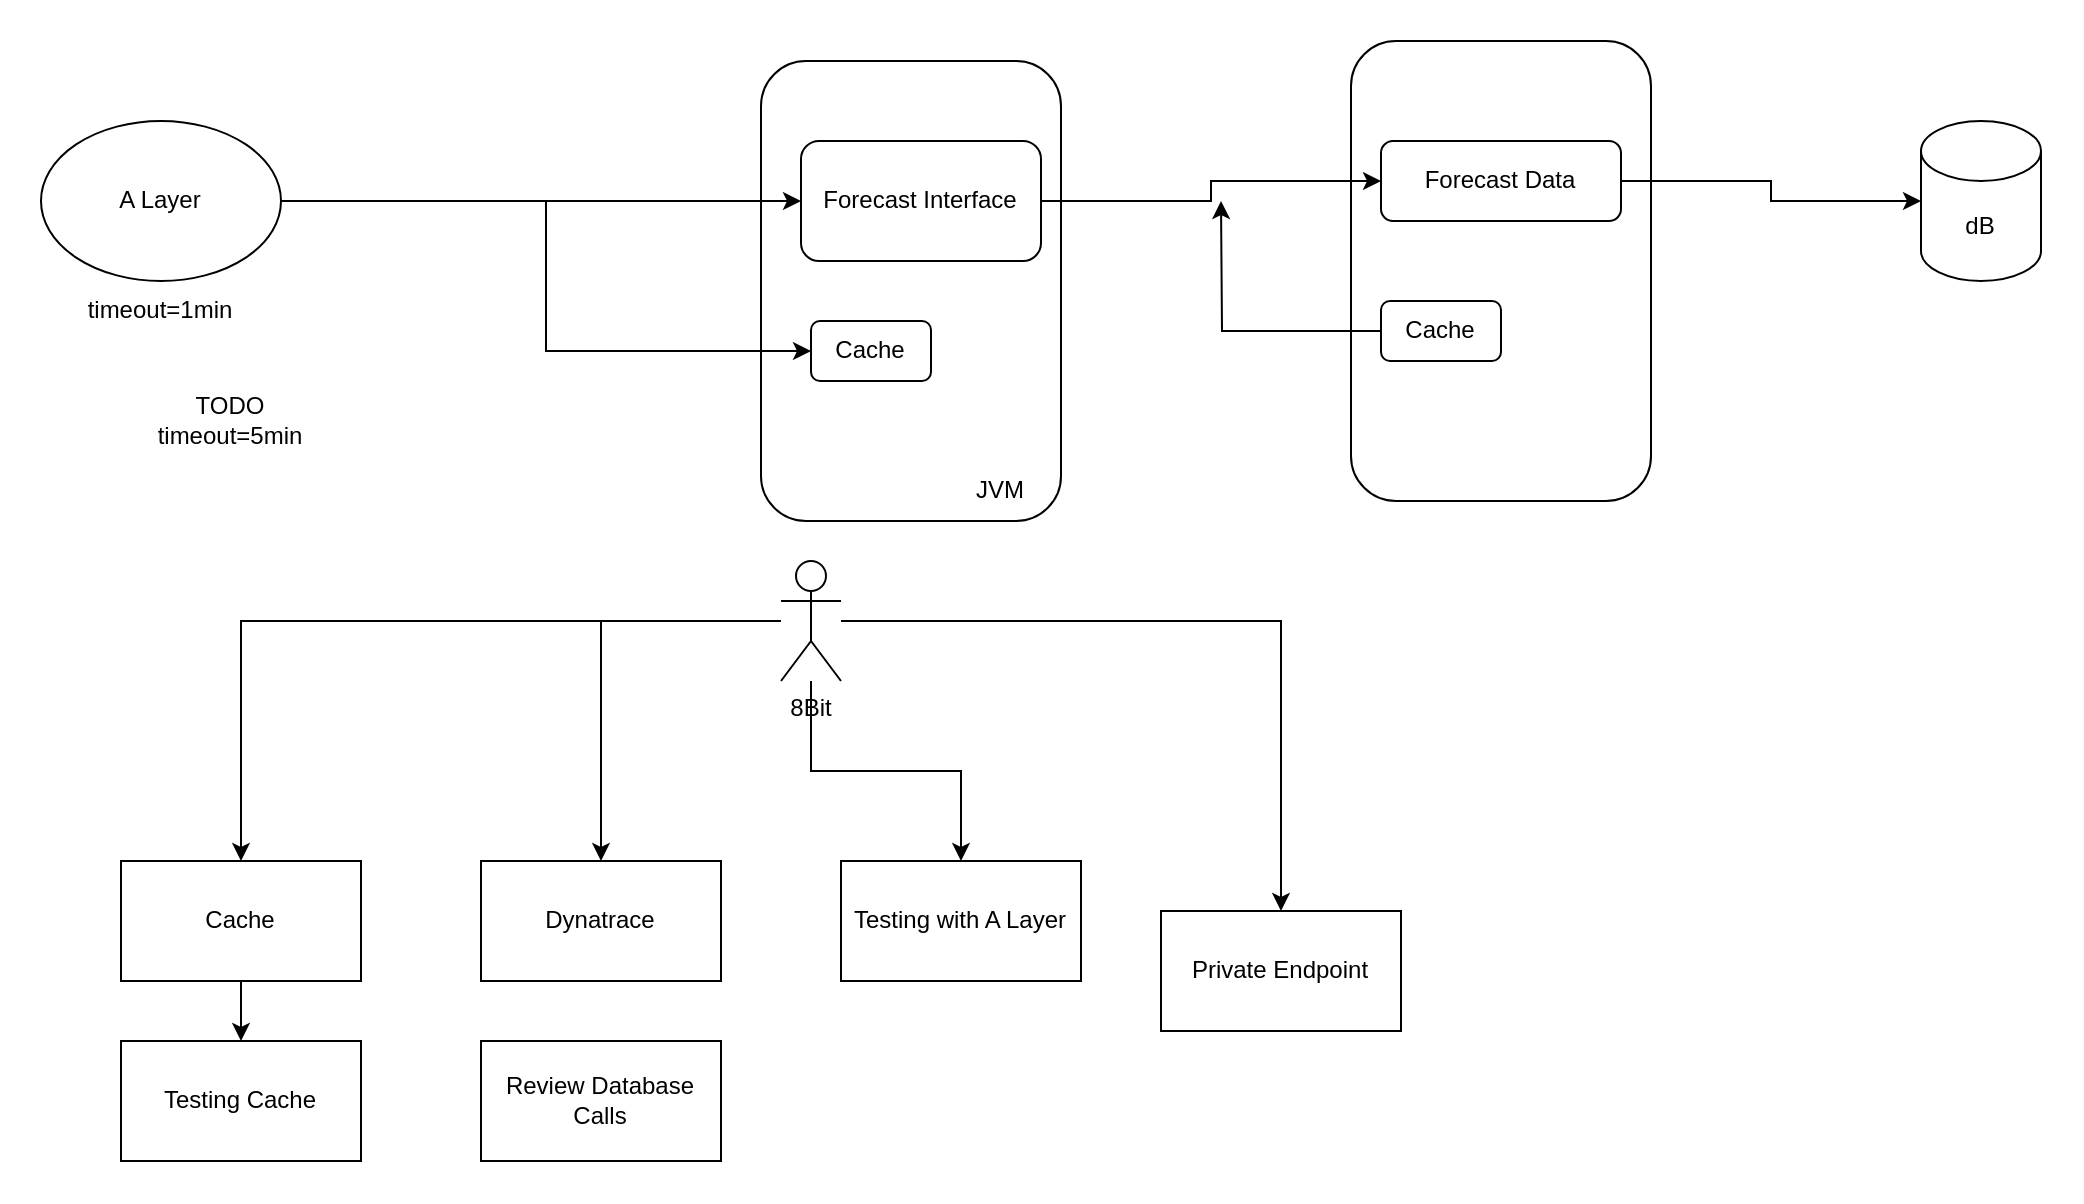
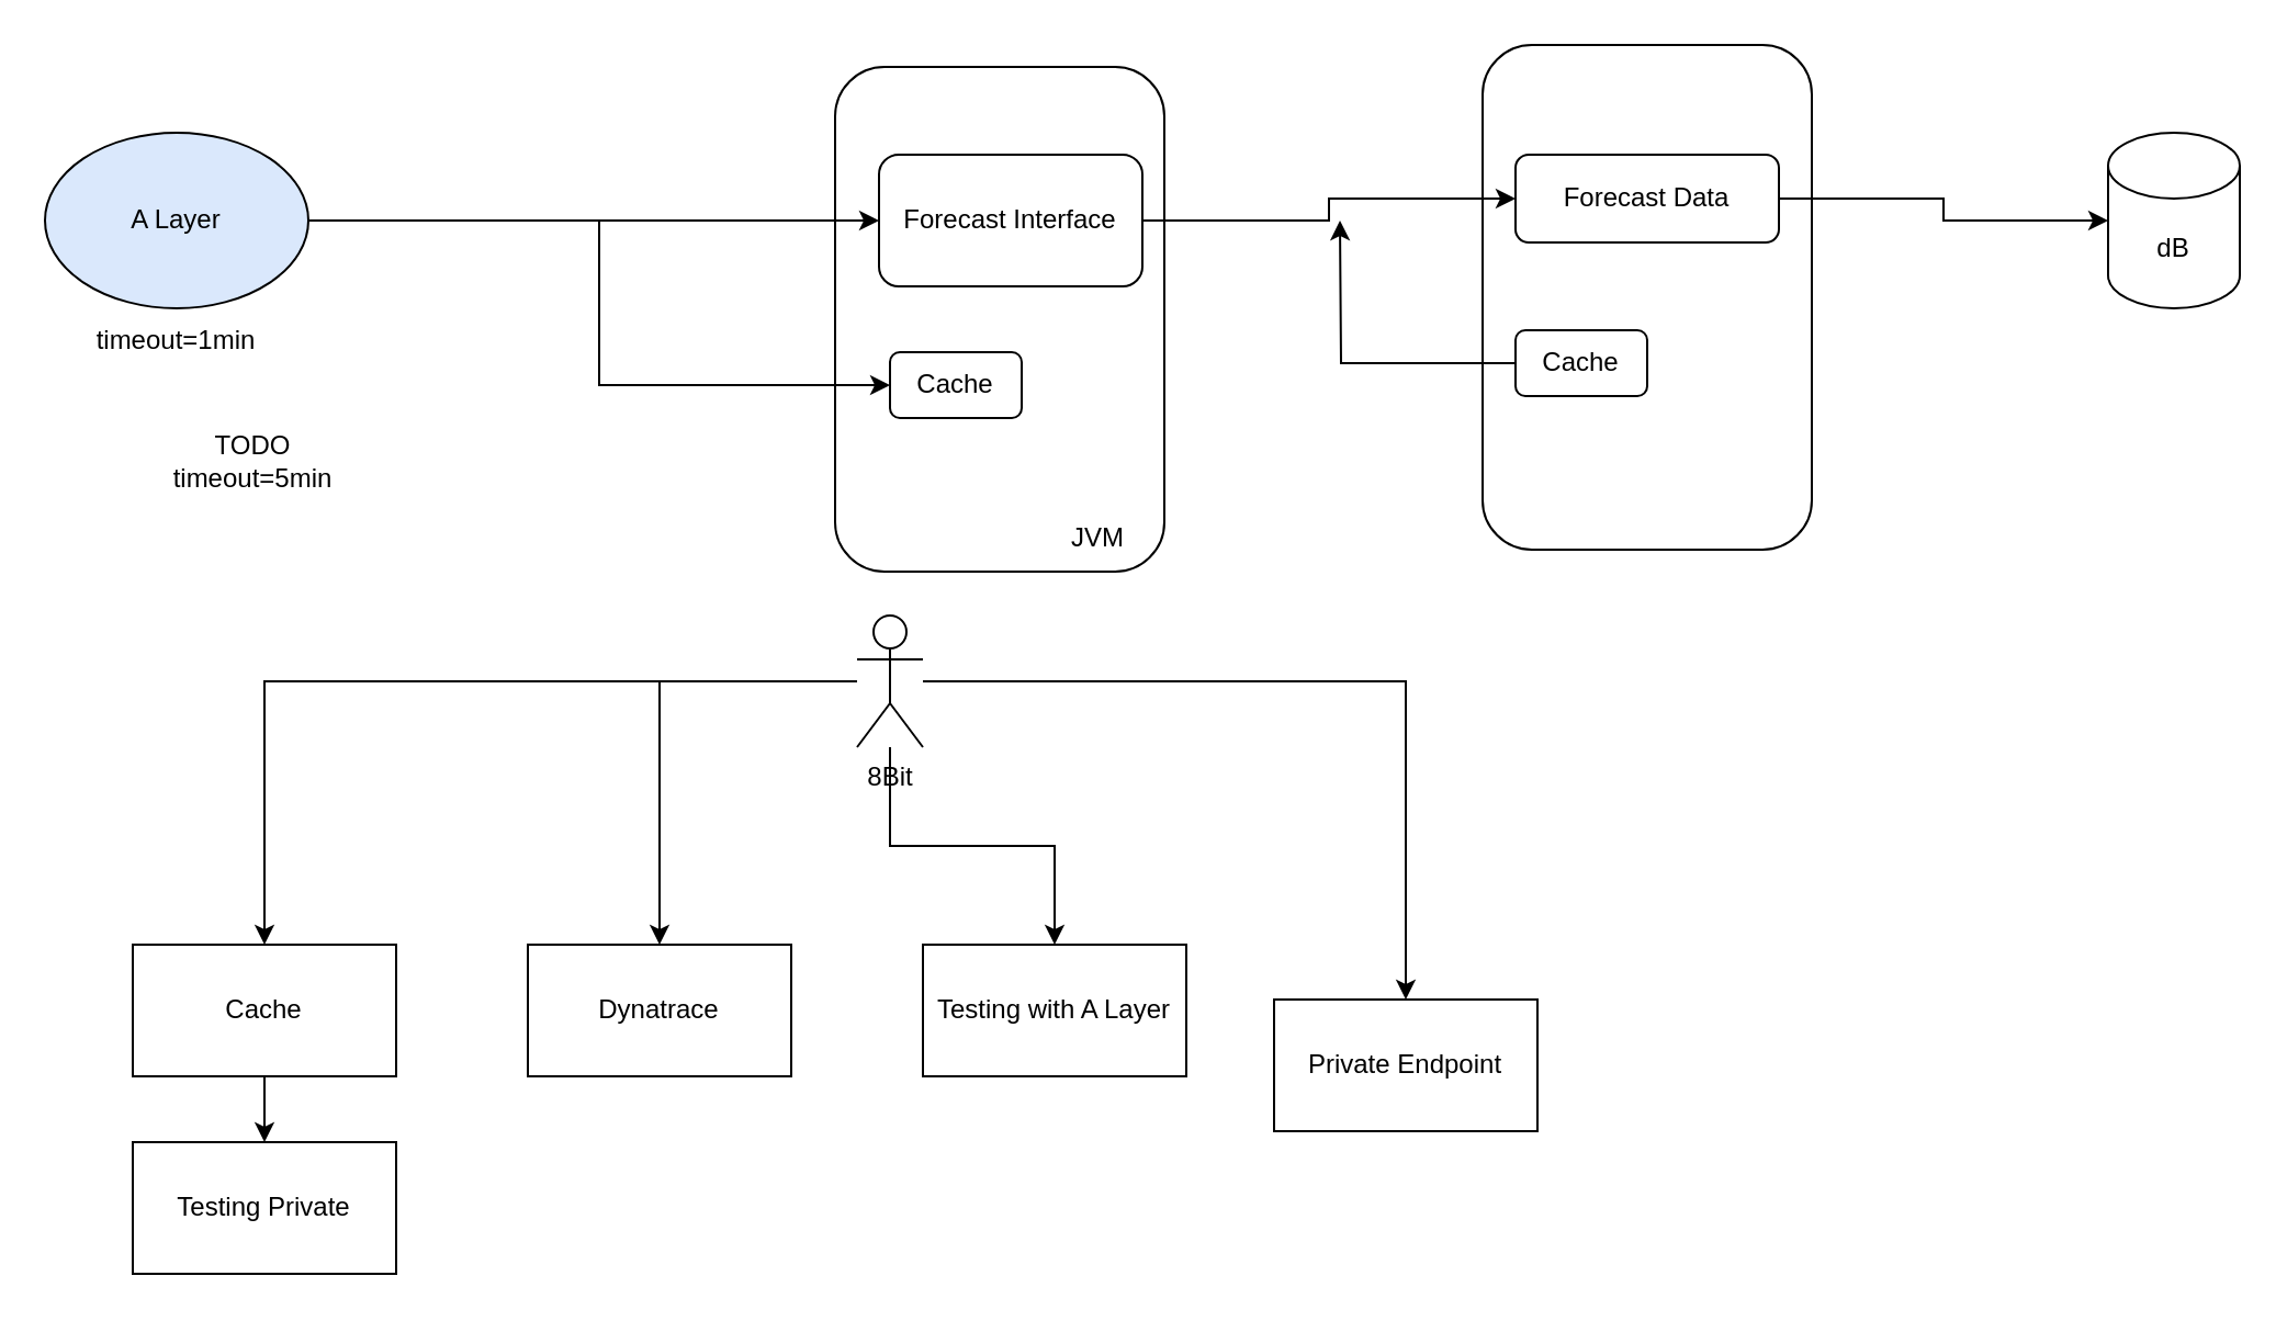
- <mxCell id="11" value="A Layer" style="ellipse;whiteSpace=wrap;html=1;" vertex="1" parent="1"><mxGeometry x="20" y="60" width="120" height="80" as="geometry" /></mxCell>
+ <mxCell id="11" value="A Layer" style="ellipse;whiteSpace=wrap;html=1;fillColor=#dae8fc;" vertex="1" parent="1"><mxGeometry x="20" y="60" width="120" height="80" as="geometry" /></mxCell>
- <mxCell id="27" value="Testing Cache" style="rounded=0;whiteSpace=wrap;html=1;" vertex="1" parent="1"><mxGeometry x="60" y="520" width="120" height="60" as="geometry" /></mxCell>
+ <mxCell id="27" value="Testing Private" style="rounded=0;whiteSpace=wrap;html=1;" vertex="1" parent="1"><mxGeometry x="60" y="520" width="120" height="60" as="geometry" /></mxCell>
- <mxCell id="21" value="Review Database Calls" style="rounded=0;whiteSpace=wrap;html=1;" vertex="1" parent="1"><mxGeometry x="240" y="520" width="120" height="60" as="geometry" /></mxCell>
